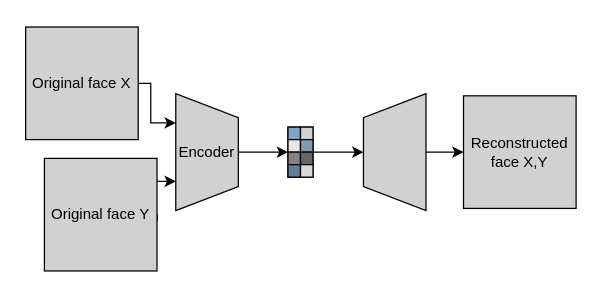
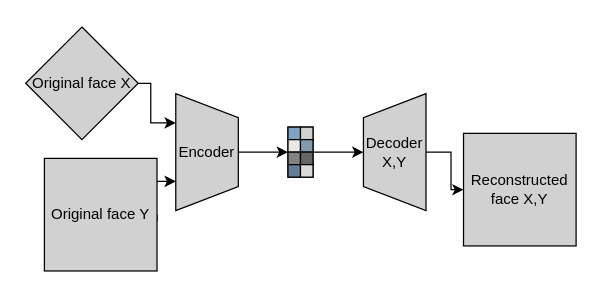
- <mxCell id="19" value="Original face X" style="whiteSpace=wrap;html=1;aspect=fixed;fillColor=#D1D1D1;" parent="1" vertex="1"><mxGeometry x="20" y="20.99" width="90" height="90" as="geometry" /></mxCell>
+ <mxCell id="19" value="Original face X" style="rhombus;whiteSpace=wrap;html=1;aspect=fixed;fillColor=#D1D1D1;" parent="1" vertex="1"><mxGeometry x="20" y="20.99" width="90" height="90" as="geometry" /></mxCell>
+ <mxCell id="17" value="Decoder&lt;br&gt;X,Y" style="text;html=1;strokeColor=none;fillColor=none;align=center;verticalAlign=middle;whiteSpace=wrap;rounded=0;" parent="1" vertex="1"><mxGeometry x="290.02" y="106" width="49.99" height="30" as="geometry" /></mxCell>
- <mxCell id="20" value="Reconstructed face X,Y" style="whiteSpace=wrap;html=1;aspect=fixed;fillColor=#D1D1D1;" parent="1" vertex="1"><mxGeometry x="370" y="75.99" width="90" height="90" as="geometry" /></mxCell>
+ <mxCell id="20" value="Reconstructed face X,Y" style="whiteSpace=wrap;html=1;aspect=fixed;fillColor=#D1D1D1;" parent="1" vertex="1"><mxGeometry x="370" y="105.99" width="90" height="90" as="geometry" /></mxCell>
